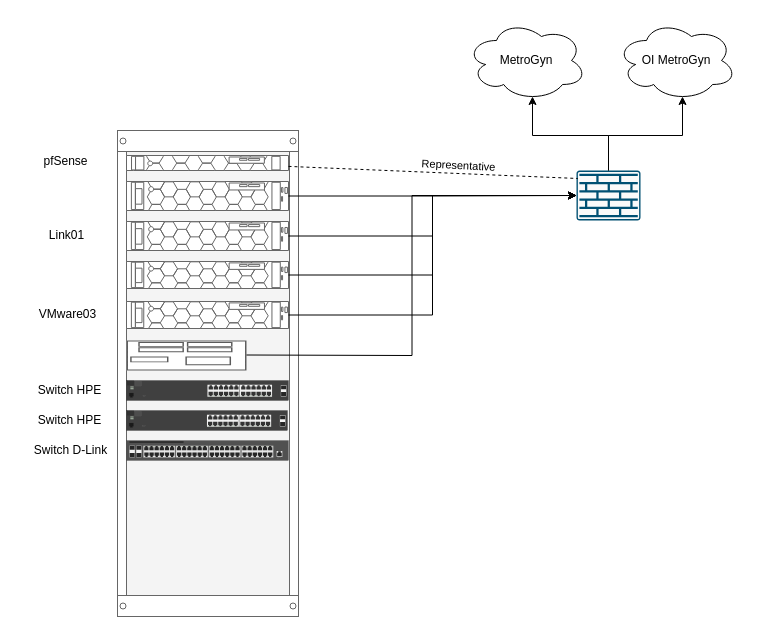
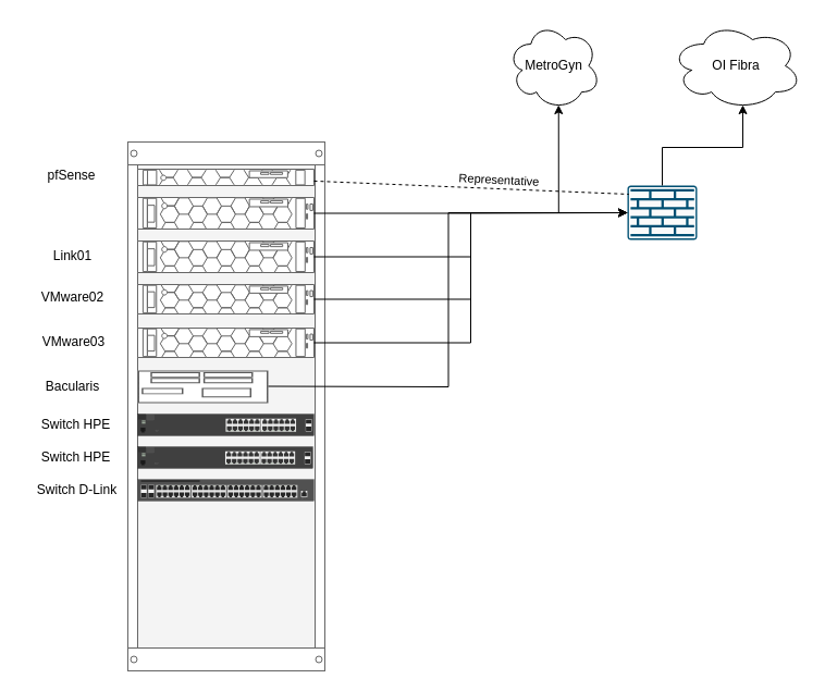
- <mxCell id="13" value="MetroGyn" style="ellipse;shape=cloud;whiteSpace=wrap;html=1;" vertex="1" parent="1"><mxGeometry x="466" y="20" width="120" height="80" as="geometry" /></mxCell>
+ <mxCell id="13" value="MetroGyn" style="ellipse;shape=cloud;whiteSpace=wrap;html=1;" vertex="1" parent="1"><mxGeometry x="466" y="20" width="85" height="80" as="geometry" /></mxCell>
- <mxCell id="14" value="OI MetroGyn" style="ellipse;shape=cloud;whiteSpace=wrap;html=1;" vertex="1" parent="1"><mxGeometry x="616" y="20" width="120" height="80" as="geometry" /></mxCell>
+ <mxCell id="14" value="OI Fibra" style="ellipse;shape=cloud;whiteSpace=wrap;html=1;" vertex="1" parent="1"><mxGeometry x="616" y="20" width="120" height="80" as="geometry" /></mxCell>
+ <mxCell id="26" value="VMware02" style="text;html=1;align=center;verticalAlign=middle;resizable=0;points=[];autosize=1;strokeColor=none;fillColor=none;" vertex="1" parent="1"><mxGeometry x="26" y="258" width="80" height="30" as="geometry" /></mxCell>
+ <mxCell id="28" value="Bacularis" style="text;html=1;align=center;verticalAlign=middle;resizable=0;points=[];autosize=1;strokeColor=none;fillColor=none;" vertex="1" parent="1"><mxGeometry x="31" y="340" width="70" height="30" as="geometry" /></mxCell>
